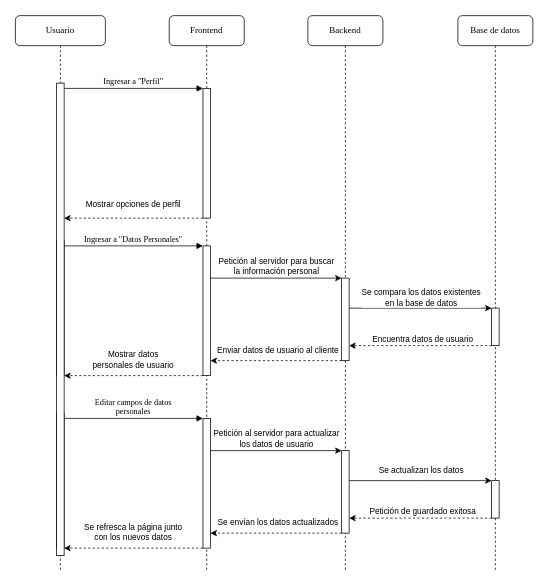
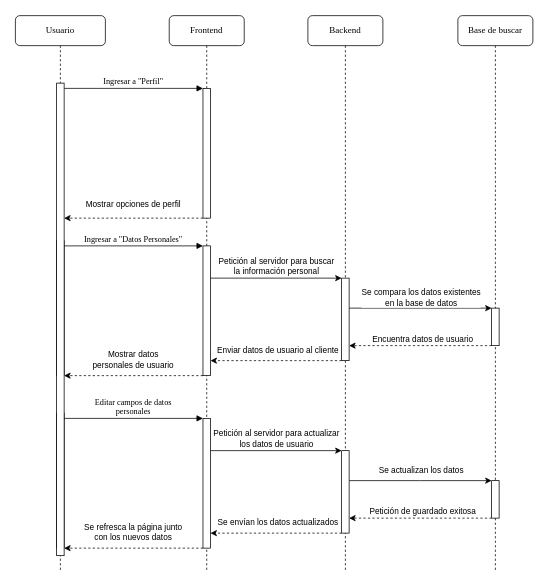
- <mxCell id="3" value="Base de datos" style="shape=umlLifeline;perimeter=lifelinePerimeter;whiteSpace=wrap;html=1;container=0;collapsible=0;recursiveResize=0;outlineConnect=0;rounded=1;shadow=0;comic=0;labelBackgroundColor=none;strokeWidth=1;fontFamily=Verdana;fontSize=12;align=center;" parent="1" vertex="1"><mxGeometry x="610" y="20" width="100" height="740" as="geometry" /></mxCell>
+ <mxCell id="3" value="Base de buscar" style="shape=umlLifeline;perimeter=lifelinePerimeter;whiteSpace=wrap;html=1;container=0;collapsible=0;recursiveResize=0;outlineConnect=0;rounded=1;shadow=0;comic=0;labelBackgroundColor=none;strokeWidth=1;fontFamily=Verdana;fontSize=12;align=center;" parent="1" vertex="1"><mxGeometry x="610" y="20" width="100" height="740" as="geometry" /></mxCell>
